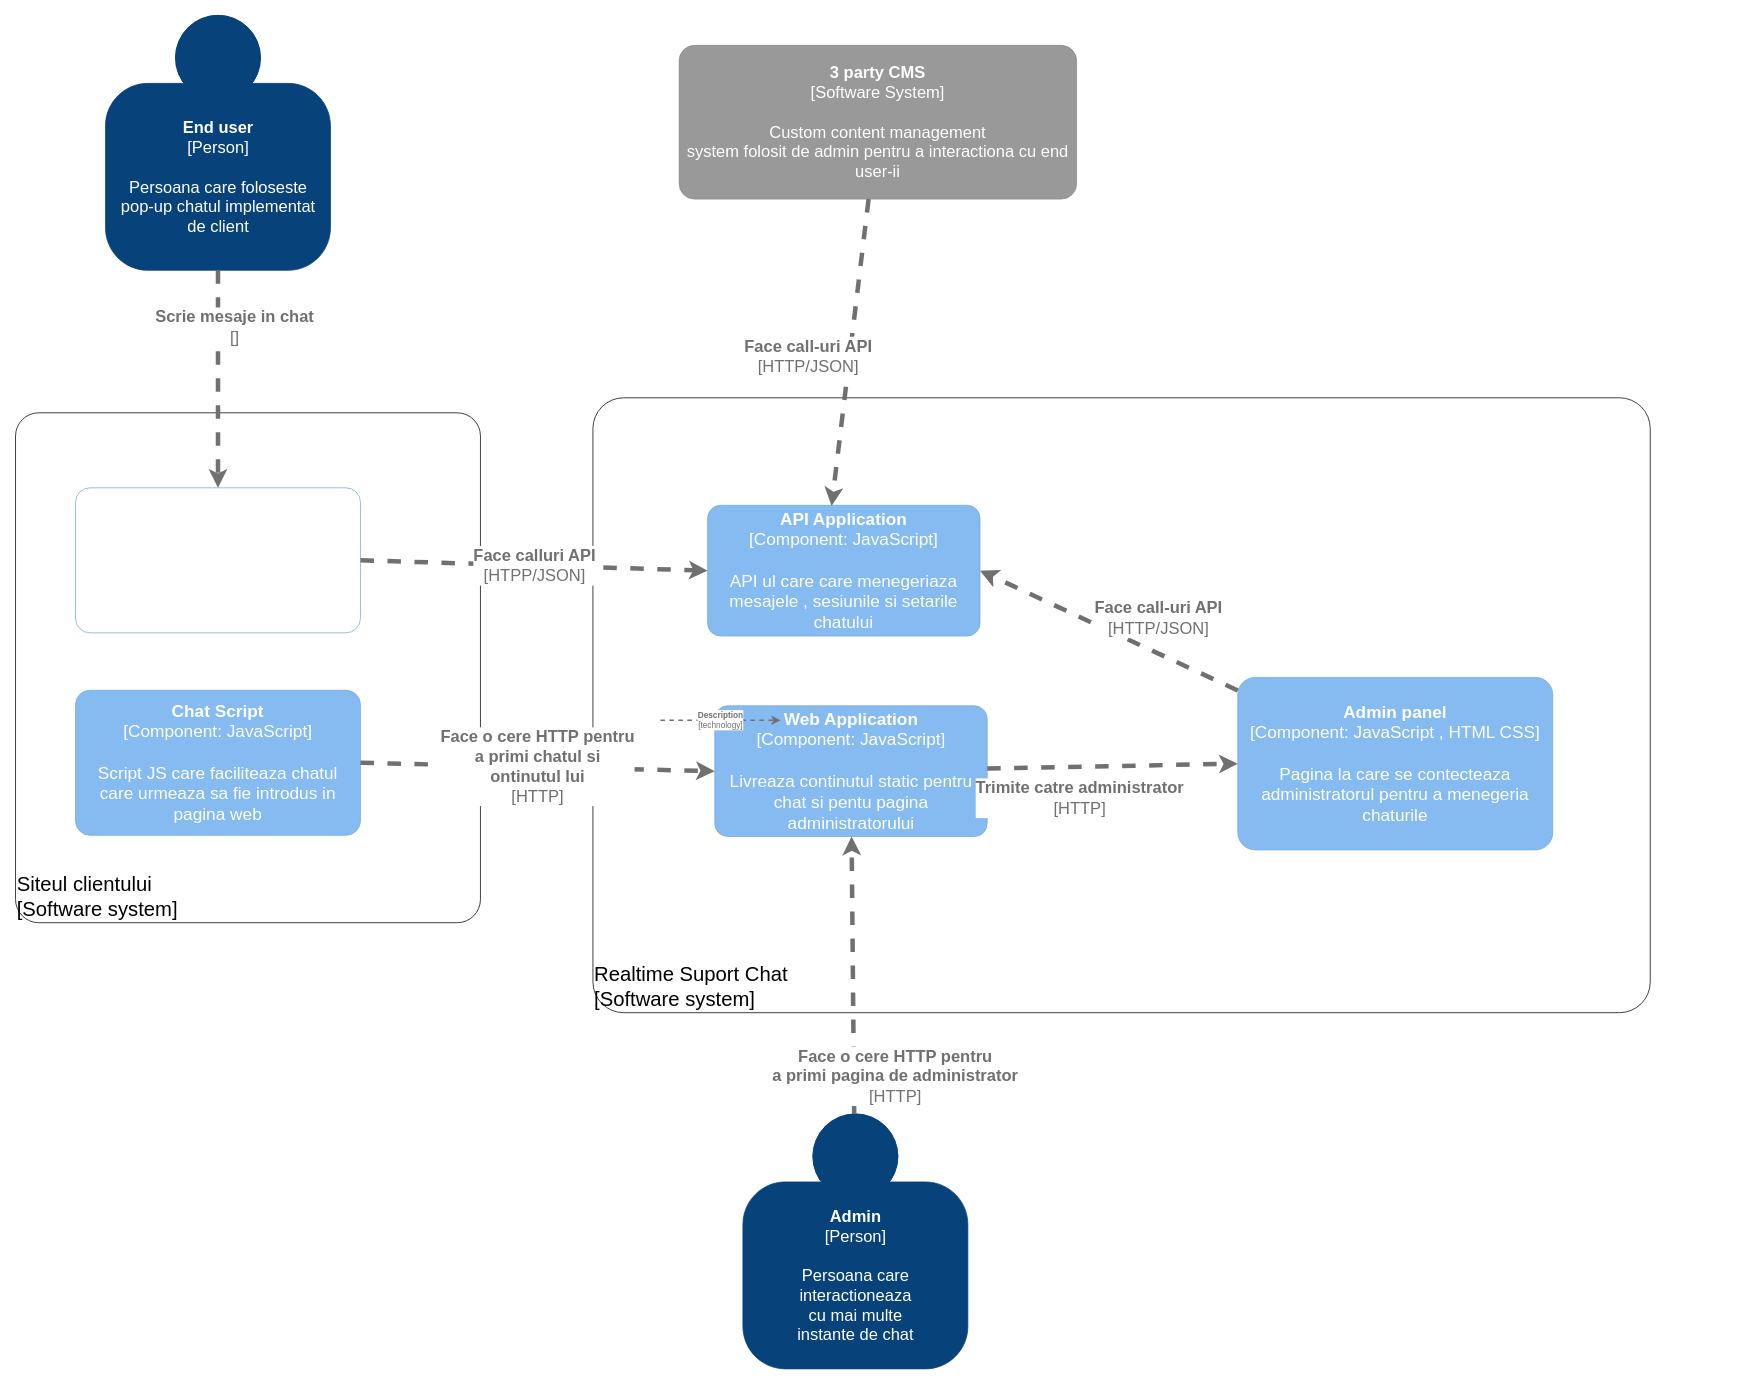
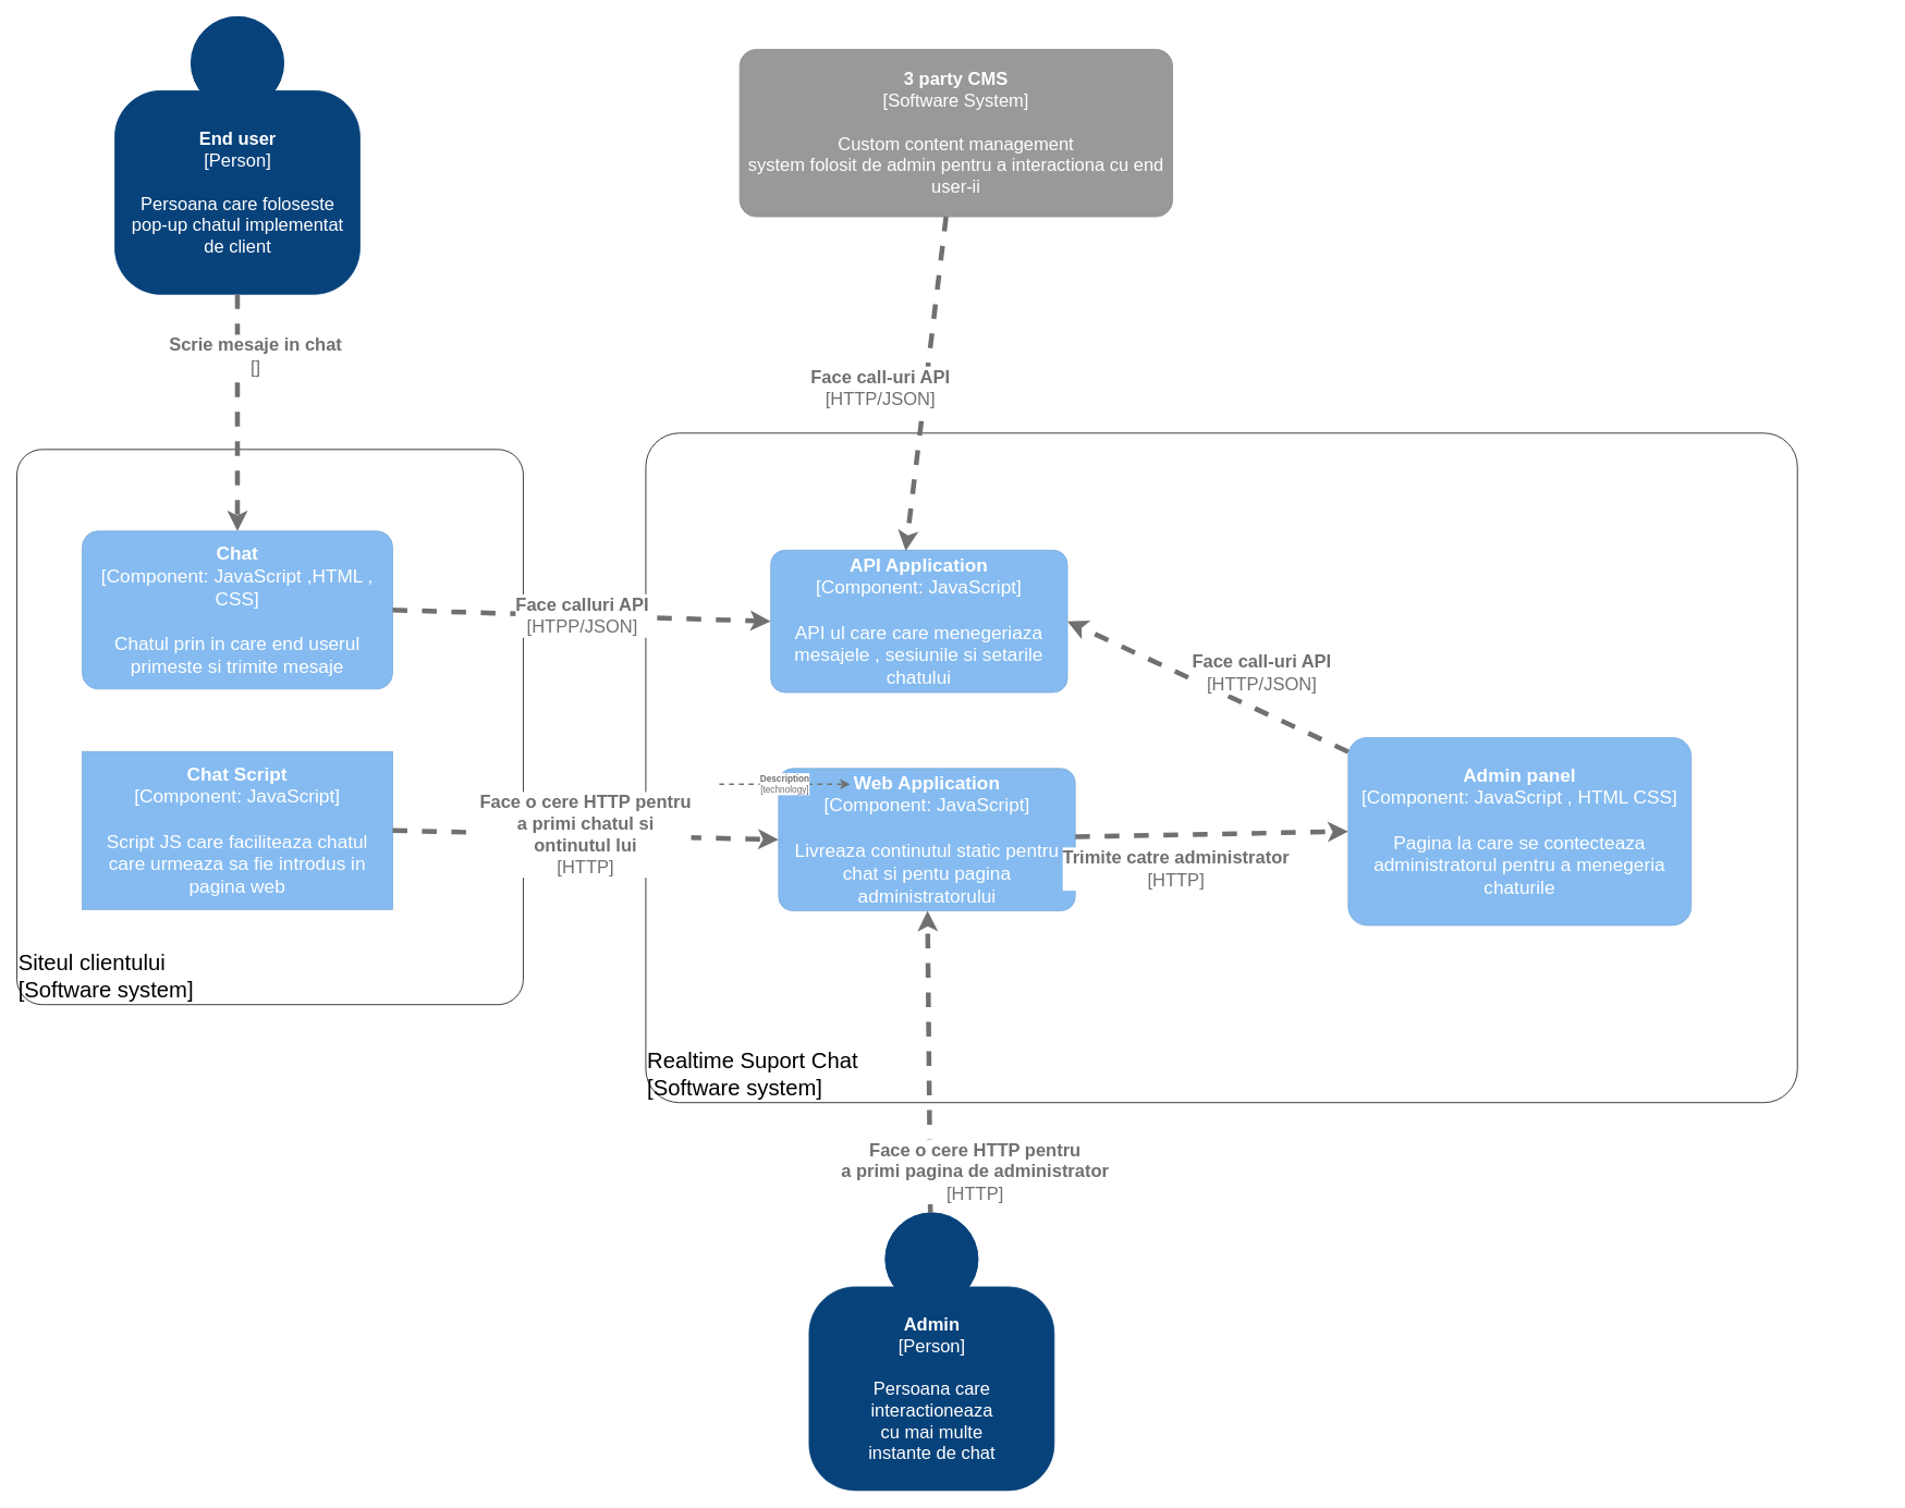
- <mxCell id="8" value="&lt;b style=&quot;font-size: 23px;&quot;&gt;Chat &lt;/b&gt;&lt;div style=&quot;font-size: 23px;&quot;&gt;[Component: JavaScript ,HTML , CSS]&lt;/div&gt;&lt;br style=&quot;font-size: 23px;&quot;&gt;&lt;div style=&quot;font-size: 23px;&quot;&gt;Chatul prin in care end userul primeste si trimite mesaje&lt;/div&gt;" style="rounded=1;whiteSpace=wrap;html=1;labelBackgroundColor=none;fillColor=#ffffff;fontColor=#ffffff;align=center;arcSize=10;strokeColor=#78A8D8;metaEdit=1;metaData={&quot;c4Type&quot;:{&quot;editable&quot;:false}};points=[[0.25,0,0],[0.5,0,0],[0.75,0,0],[1,0.25,0],[1,0.5,0],[1,0.75,0],[0.75,1,0],[0.5,1,0],[0.25,1,0],[0,0.75,0],[0,0.5,0],[0,0.25,0]];fontSize=23;" vertex="1" parent="5"><mxGeometry x="80.01" y="100" width="380" height="193.43" as="geometry" /></mxCell>
+ <mxCell id="8" value="&lt;b style=&quot;font-size: 23px;&quot;&gt;Chat &lt;/b&gt;&lt;div style=&quot;font-size: 23px;&quot;&gt;[Component: JavaScript ,HTML , CSS]&lt;/div&gt;&lt;br style=&quot;font-size: 23px;&quot;&gt;&lt;div style=&quot;font-size: 23px;&quot;&gt;Chatul prin in care end userul primeste si trimite mesaje&lt;/div&gt;" style="rounded=1;whiteSpace=wrap;html=1;labelBackgroundColor=none;fillColor=#85BBF0;fontColor=#ffffff;align=center;arcSize=10;strokeColor=#78A8D8;metaEdit=1;metaData={&quot;c4Type&quot;:{&quot;editable&quot;:false}};points=[[0.25,0,0],[0.5,0,0],[0.75,0,0],[1,0.25,0],[1,0.5,0],[1,0.75,0],[0.75,1,0],[0.5,1,0],[0.25,1,0],[0,0.75,0],[0,0.5,0],[0,0.25,0]];fontSize=23;" vertex="1" parent="5"><mxGeometry x="80.01" y="100" width="380" height="193.43" as="geometry" /></mxCell>
- <mxCell id="7" value="&lt;b style=&quot;font-size: 23px;&quot;&gt;Chat Script&lt;/b&gt;&lt;div style=&quot;font-size: 23px;&quot;&gt;[Component: JavaScript]&lt;/div&gt;&lt;br style=&quot;font-size: 23px;&quot;&gt;&lt;div style=&quot;font-size: 23px;&quot;&gt;Script JS care faciliteaza chatul&#10;care urmeaza sa fie introdus in pagina web &lt;/div&gt;" style="rounded=1;whiteSpace=wrap;html=1;labelBackgroundColor=none;fillColor=#85BBF0;fontColor=#ffffff;align=center;arcSize=10;strokeColor=#78A8D8;metaEdit=1;metaData={&quot;c4Type&quot;:{&quot;editable&quot;:false}};points=[[0.25,0,0],[0.5,0,0],[0.75,0,0],[1,0.25,0],[1,0.5,0],[1,0.75,0],[0.75,1,0],[0.5,1,0],[0.25,1,0],[0,0.75,0],[0,0.5,0],[0,0.25,0]];fontSize=23;" vertex="1" parent="5"><mxGeometry x="80" y="370" width="380" height="193.43" as="geometry" /></mxCell>
+ <mxCell id="7" value="&lt;b style=&quot;font-size: 23px;&quot;&gt;Chat Script&lt;/b&gt;&lt;div style=&quot;font-size: 23px;&quot;&gt;[Component: JavaScript]&lt;/div&gt;&lt;br style=&quot;font-size: 23px;&quot;&gt;&lt;div style=&quot;font-size: 23px;&quot;&gt;Script JS care faciliteaza chatul&#10;care urmeaza sa fie introdus in pagina web &lt;/div&gt;" style="whiteSpace=wrap;html=1;labelBackgroundColor=none;fillColor=#85BBF0;fontColor=#ffffff;align=center;arcSize=10;strokeColor=#78A8D8;metaEdit=1;metaData={&quot;c4Type&quot;:{&quot;editable&quot;:false}};points=[[0.25,0,0],[0.5,0,0],[0.75,0,0],[1,0.25,0],[1,0.5,0],[1,0.75,0],[0.75,1,0],[0.5,1,0],[0.25,1,0],[0,0.75,0],[0,0.5,0],[0,0.25,0]];fontSize=23;rounded=0;" vertex="1" parent="5"><mxGeometry x="80" y="370" width="380" height="193.43" as="geometry" /></mxCell>
